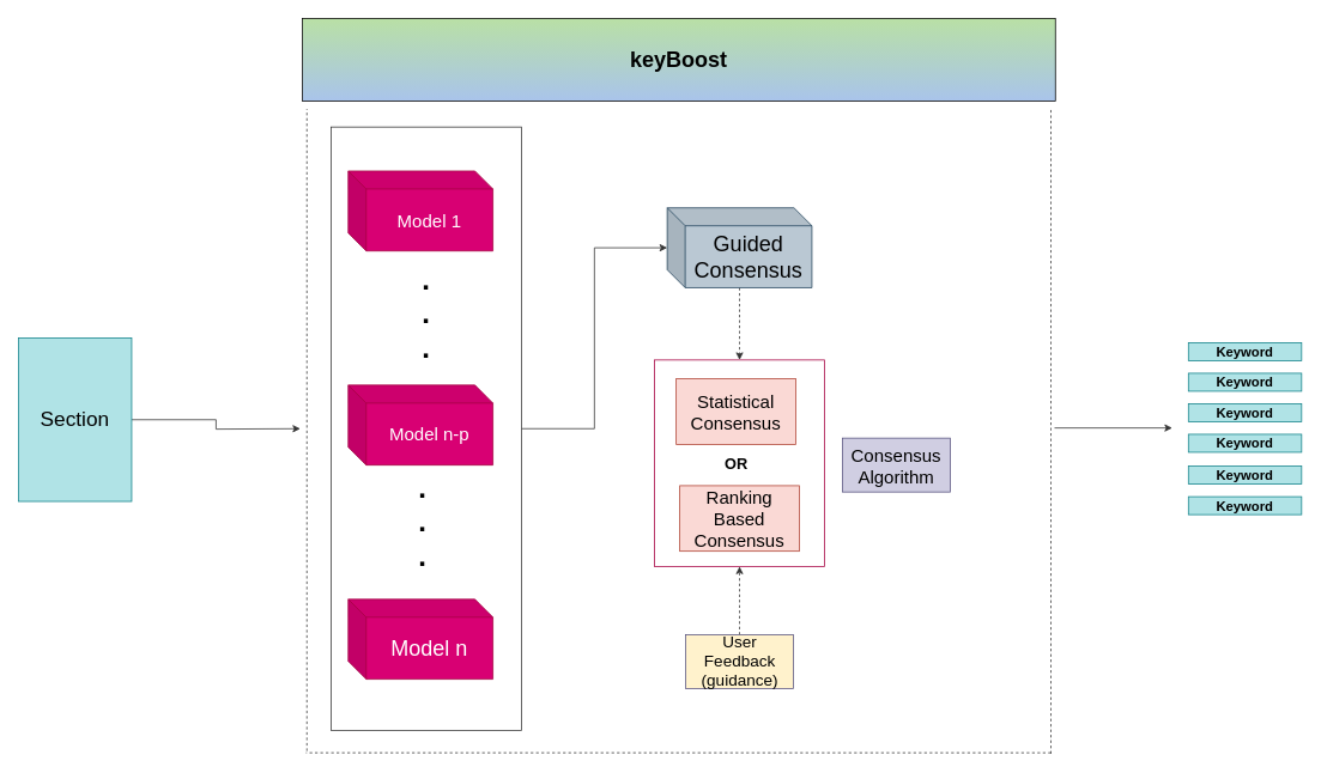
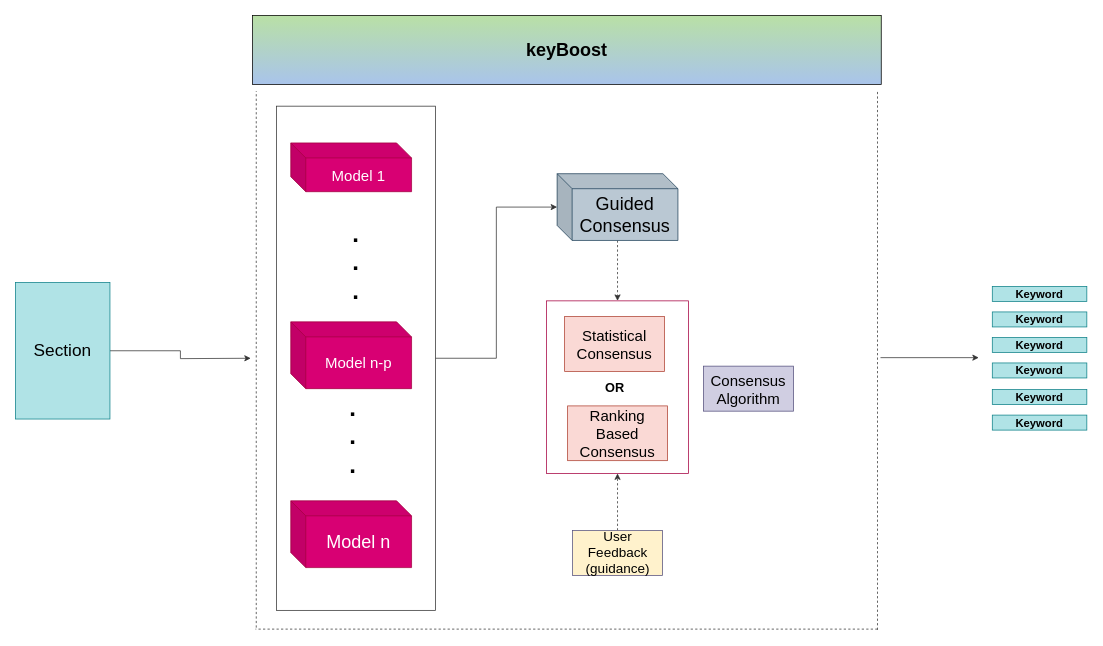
- <mxCell id="6" value="&lt;font style=&quot;font-size: 20px&quot;&gt;Model 1&lt;/font&gt;" style="shape=cube;whiteSpace=wrap;html=1;boundedLbl=1;backgroundOutline=1;darkOpacity=0.05;darkOpacity2=0.1;fillColor=#d80073;strokeColor=#A50040;fontColor=#ffffff;" vertex="1" parent="1"><mxGeometry x="387" y="190" width="161" height="89" as="geometry" /></mxCell>
+ <mxCell id="6" value="&lt;font style=&quot;font-size: 20px&quot;&gt;Model 1&lt;/font&gt;" style="shape=cube;whiteSpace=wrap;html=1;boundedLbl=1;backgroundOutline=1;darkOpacity=0.05;darkOpacity2=0.1;fillColor=#d80073;strokeColor=#A50040;fontColor=#ffffff;" vertex="1" parent="1"><mxGeometry x="387" y="190" width="161" height="65" as="geometry" /></mxCell>
